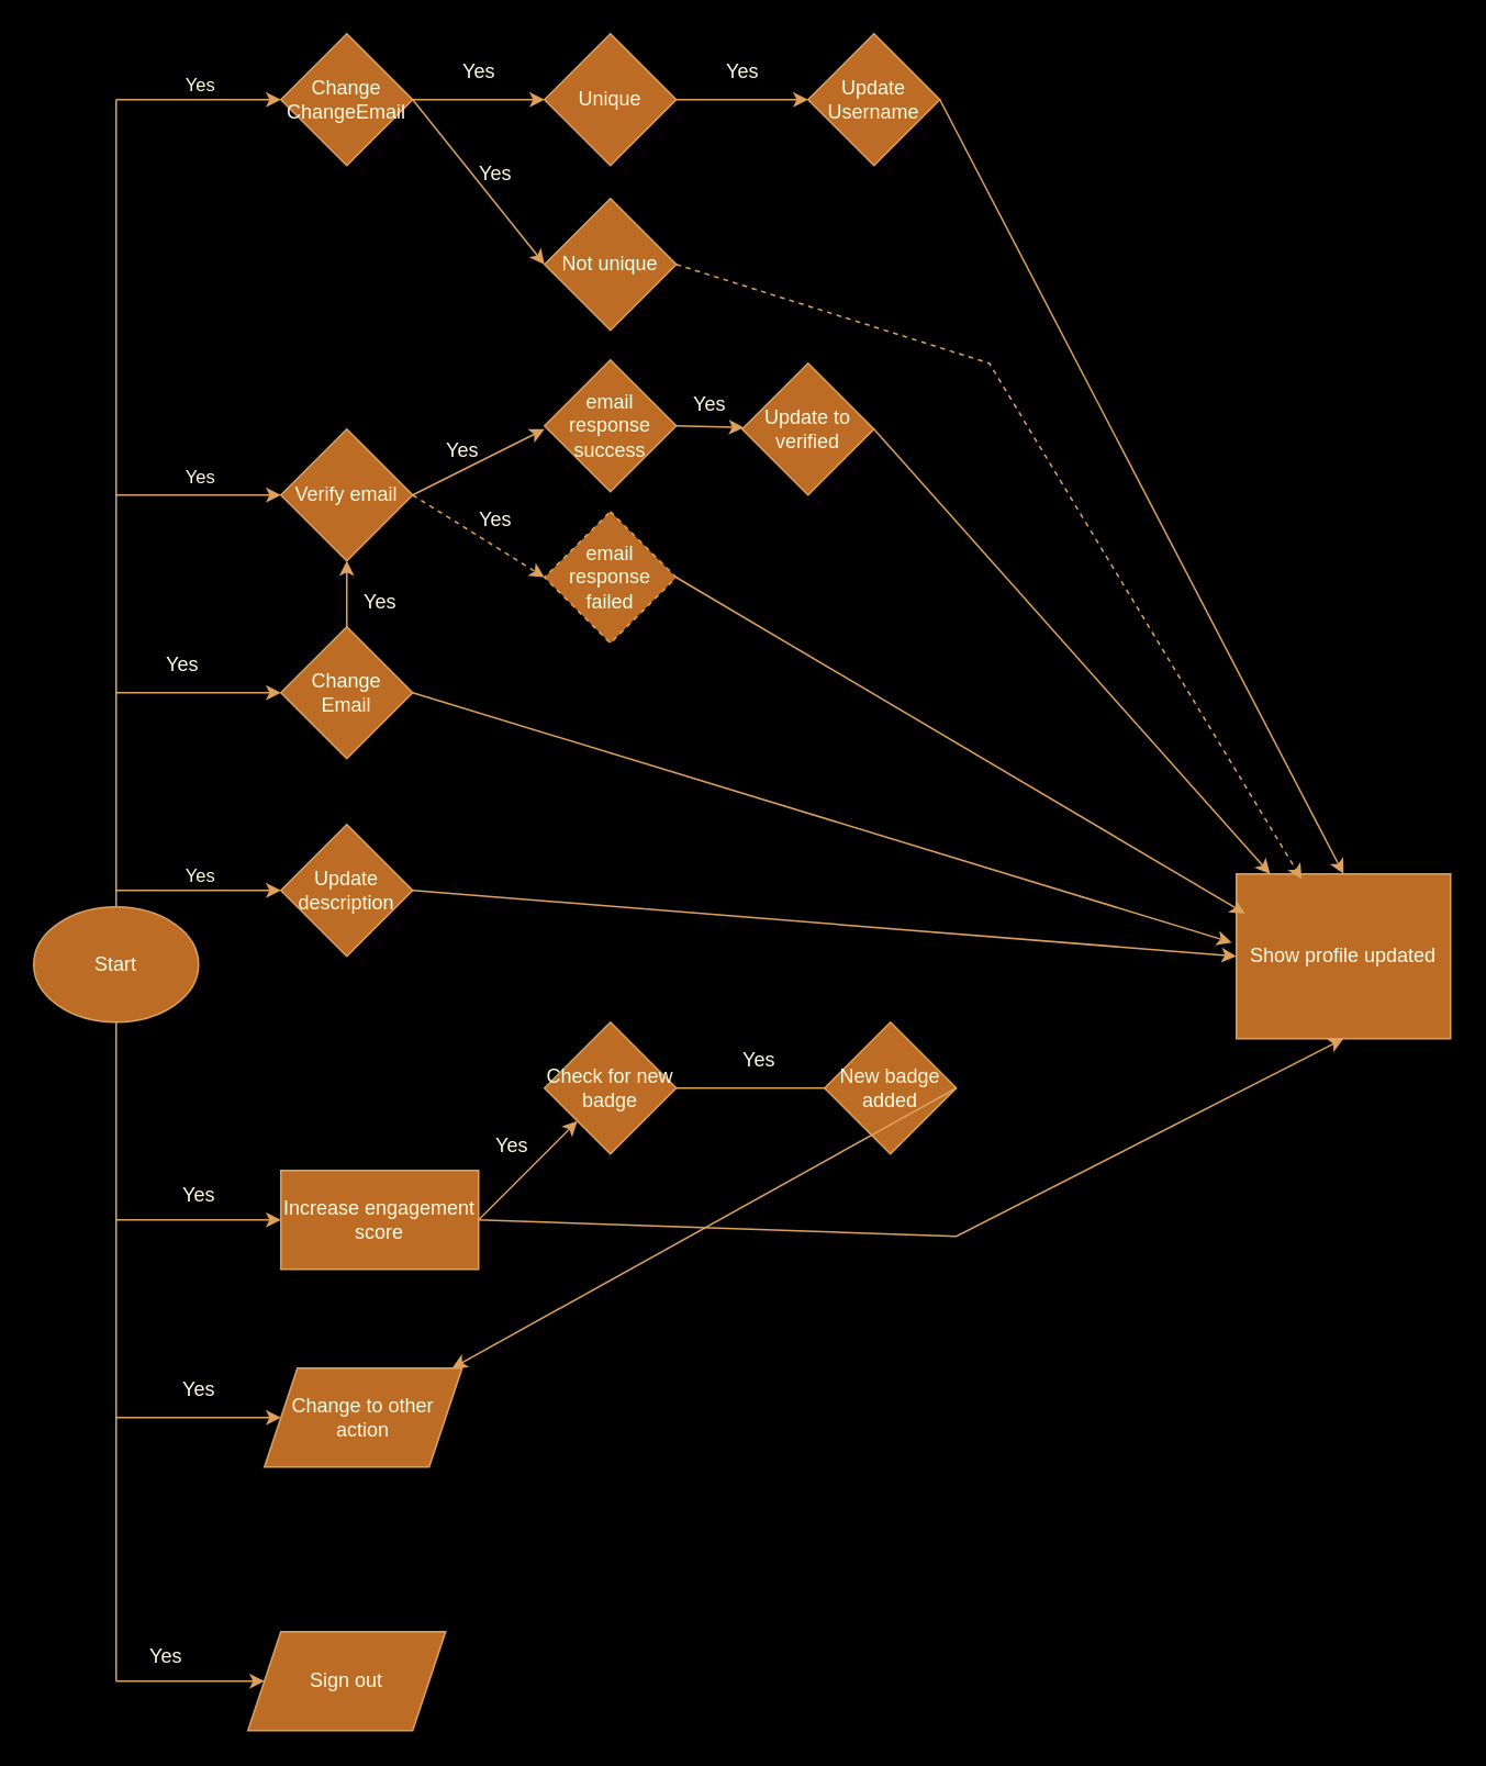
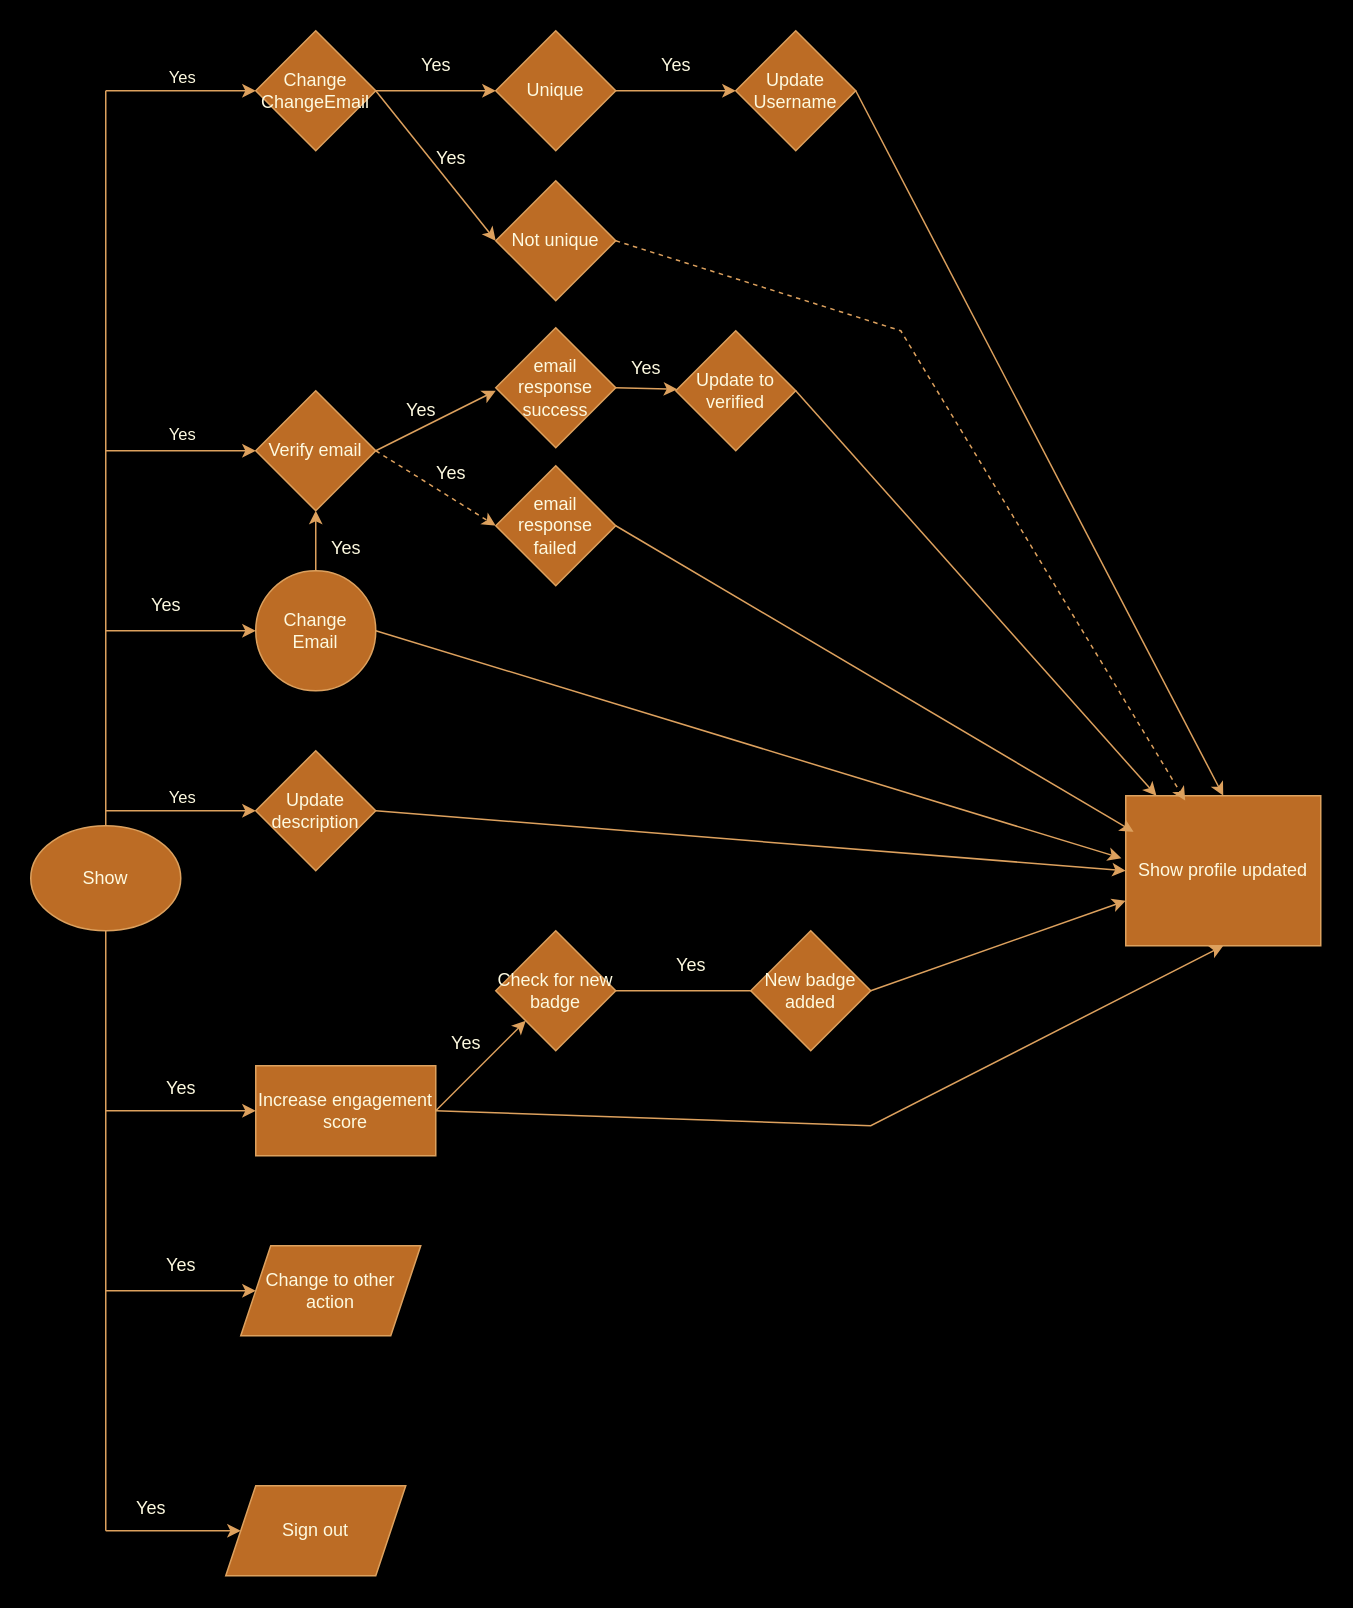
- <mxCell id="19" value="email response failed" style="rhombus;whiteSpace=wrap;html=1;labelBackgroundColor=none;fillColor=#BC6C25;strokeColor=#DDA15E;fontColor=#FEFAE0;dashed=1;" vertex="1" parent="1"><mxGeometry x="330" y="310" width="80" height="80" as="geometry" /></mxCell>
+ <mxCell id="19" value="email response failed" style="rhombus;whiteSpace=wrap;html=1;labelBackgroundColor=none;fillColor=#BC6C25;strokeColor=#DDA15E;fontColor=#FEFAE0;" vertex="1" parent="1"><mxGeometry x="330" y="310" width="80" height="80" as="geometry" /></mxCell>
- <mxCell id="25" value="Change&lt;br style=&quot;border-color: var(--border-color);&quot;&gt;Email" style="rhombus;whiteSpace=wrap;html=1;labelBackgroundColor=none;fillColor=#BC6C25;strokeColor=#DDA15E;fontColor=#FEFAE0;" vertex="1" parent="1"><mxGeometry x="170" y="380" width="80" height="80" as="geometry" /></mxCell>
+ <mxCell id="25" value="Change&lt;br style=&quot;border-color: var(--border-color);&quot;&gt;Email" style="ellipse;whiteSpace=wrap;html=1;labelBackgroundColor=none;fillColor=#BC6C25;strokeColor=#DDA15E;fontColor=#FEFAE0;" vertex="1" parent="1"><mxGeometry x="170" y="380" width="80" height="80" as="geometry" /></mxCell>
- <mxCell id="2" value="Start" style="ellipse;whiteSpace=wrap;html=1;labelBackgroundColor=none;fillColor=#BC6C25;strokeColor=#DDA15E;fontColor=#FEFAE0;" vertex="1" parent="1"><mxGeometry x="20" y="550" width="100" height="70" as="geometry" /></mxCell>
+ <mxCell id="2" value="Show" style="ellipse;whiteSpace=wrap;html=1;labelBackgroundColor=none;fillColor=#BC6C25;strokeColor=#DDA15E;fontColor=#FEFAE0;" vertex="1" parent="1"><mxGeometry x="20" y="550" width="100" height="70" as="geometry" /></mxCell>
- <mxCell id="59" value="" style="endArrow=classic;html=1;rounded=0;exitX=1;exitY=0.5;exitDx=0;exitDy=0;labelBackgroundColor=none;strokeColor=#DDA15E;fontColor=default;" edge="1" parent="1" source="51" target="42"><mxGeometry width="50" height="50" relative="1" as="geometry"><mxPoint x="650" y="730" as="sourcePoint" /><mxPoint x="700" y="680" as="targetPoint" /></mxGeometry></mxCell>
+ <mxCell id="59" value="" style="endArrow=classic;html=1;rounded=0;exitX=1;exitY=0.5;exitDx=0;exitDy=0;entryX=0;entryY=0.7;entryDx=0;entryDy=0;entryPerimeter=0;labelBackgroundColor=none;strokeColor=#DDA15E;fontColor=default;" edge="1" parent="1" source="51" target="52"><mxGeometry width="50" height="50" relative="1" as="geometry"><mxPoint x="650" y="730" as="sourcePoint" /><mxPoint x="700" y="680" as="targetPoint" /></mxGeometry></mxCell>
